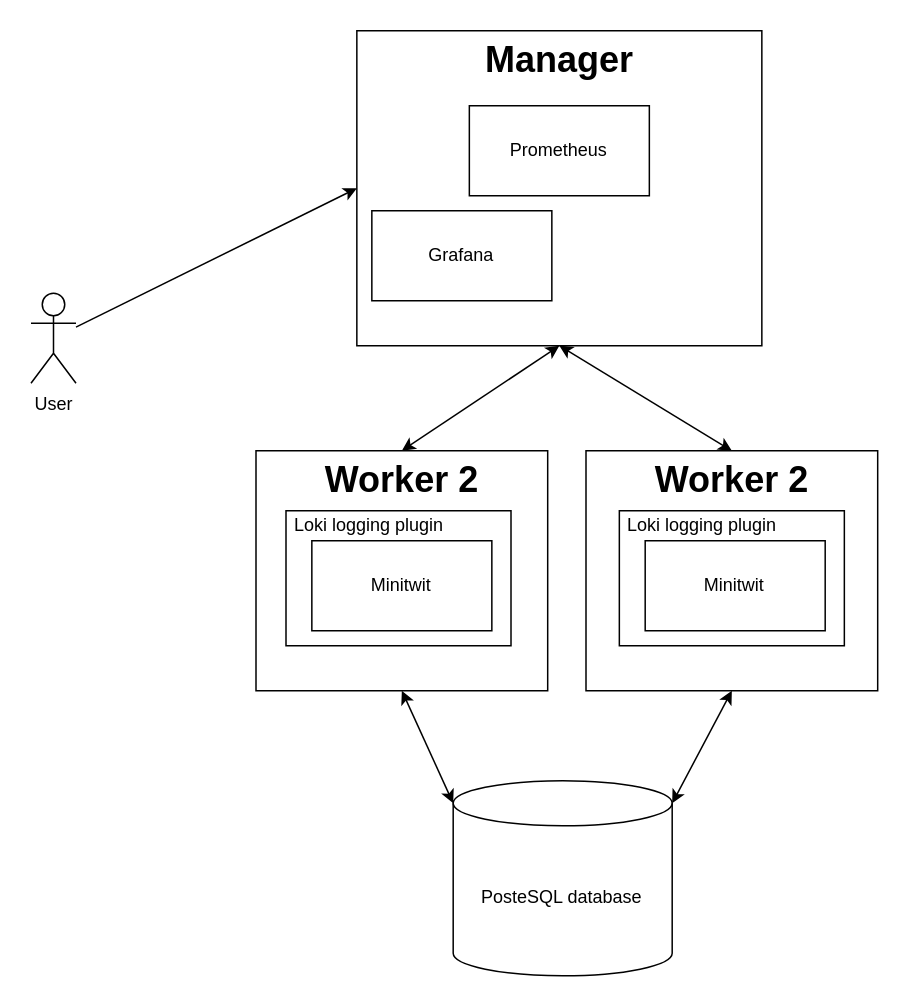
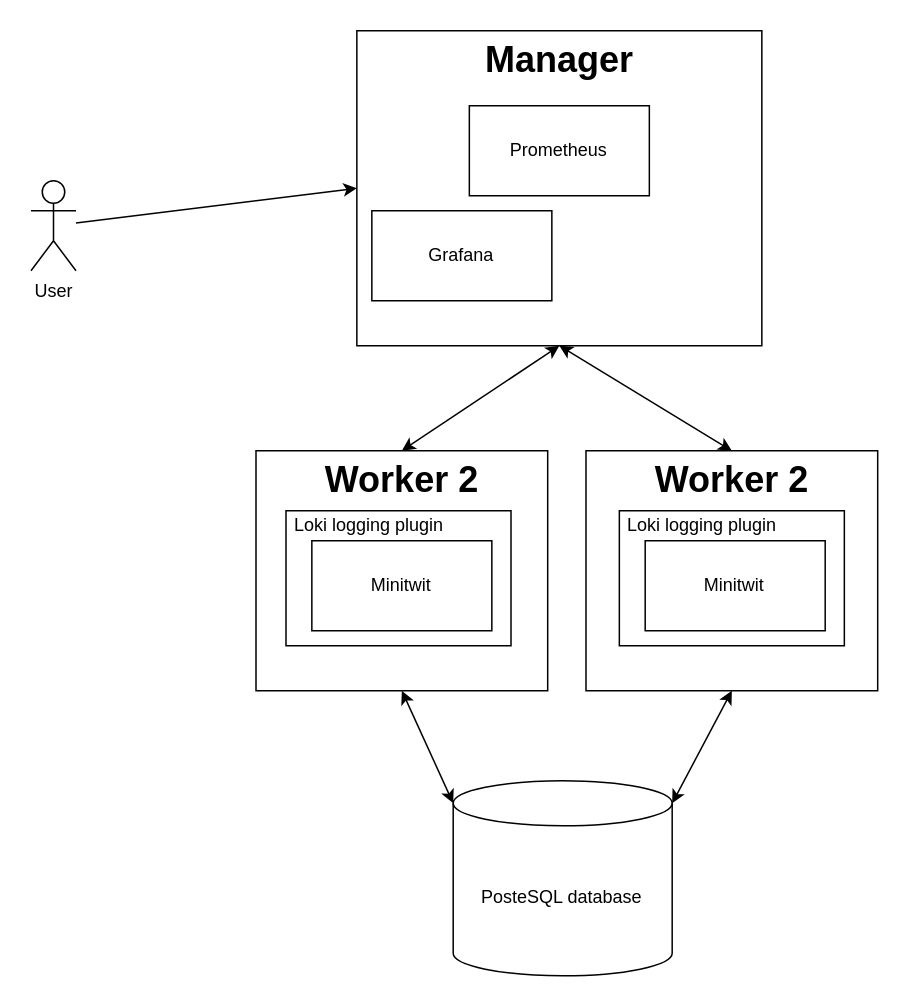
- <mxCell id="15" value="User" style="shape=umlActor;verticalLabelPosition=bottom;verticalAlign=top;html=1;outlineConnect=0;" vertex="1" parent="1"><mxGeometry x="20" y="195" width="30" height="60" as="geometry" /></mxCell>
+ <mxCell id="15" value="User" style="shape=umlActor;verticalLabelPosition=bottom;verticalAlign=top;html=1;outlineConnect=0;" vertex="1" parent="1"><mxGeometry y="120" width="30" height="60" as="geometry" x="20" /></mxCell>
